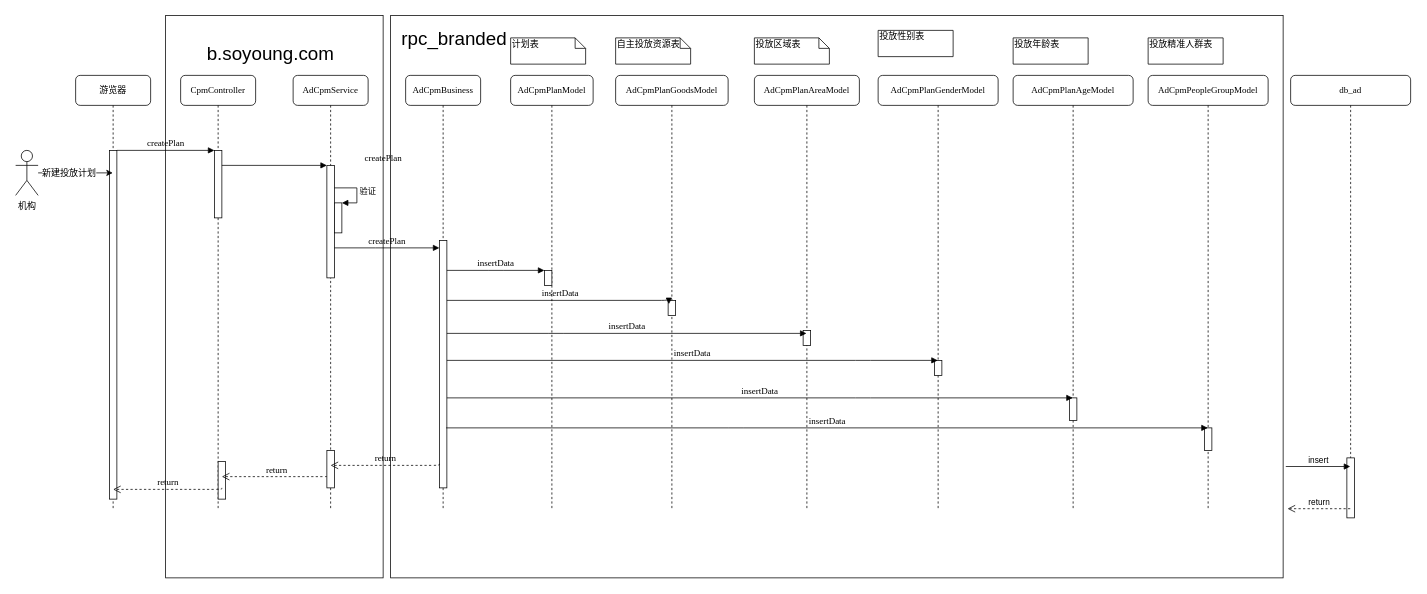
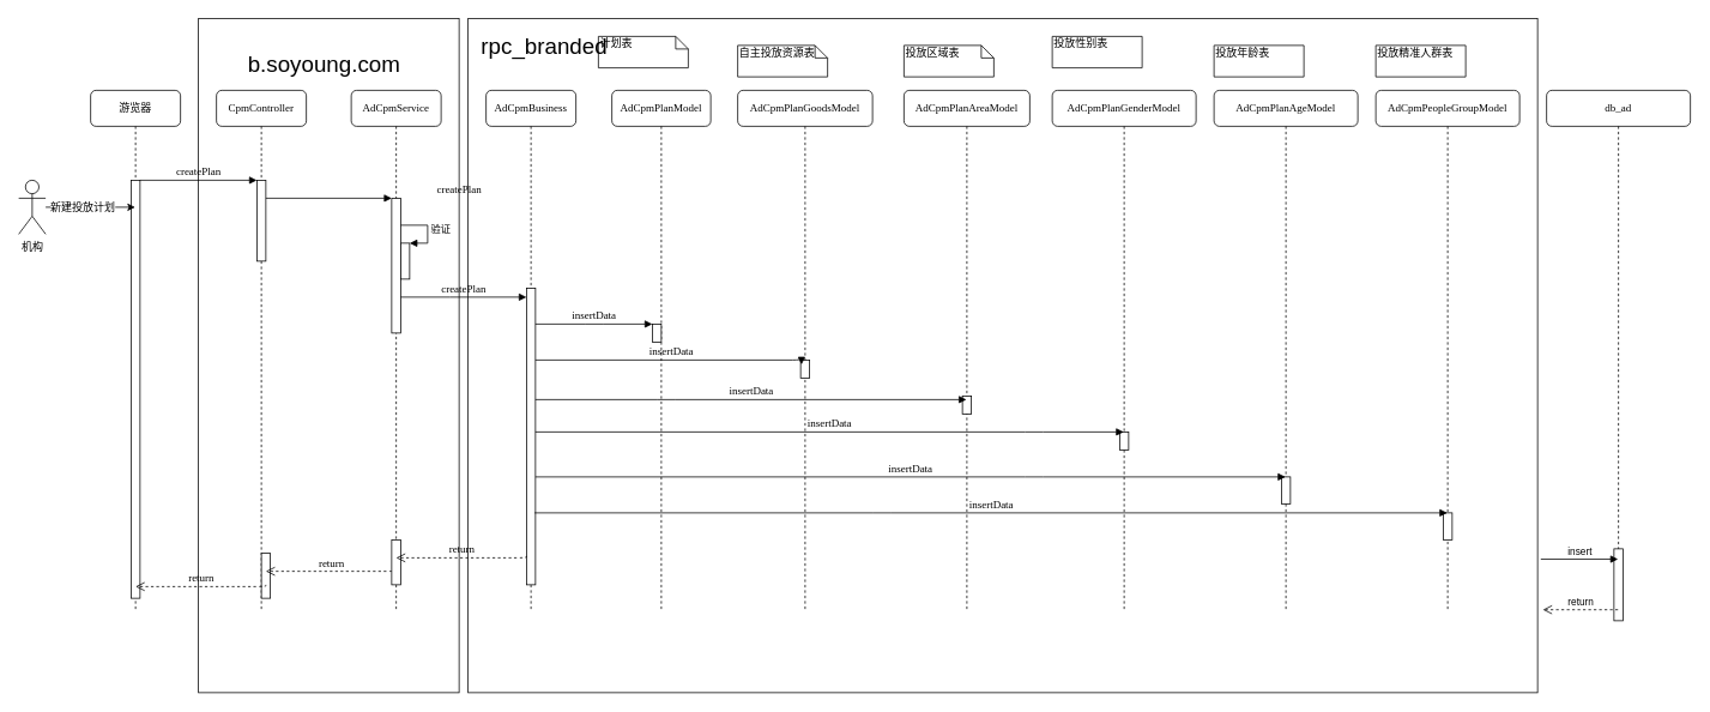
- <mxCell id="27" value="计划表" style="shape=note;whiteSpace=wrap;html=1;size=14;verticalAlign=top;align=left;spacingTop=-6;rounded=0;shadow=0;comic=0;labelBackgroundColor=none;strokeWidth=1;fontFamily=Verdana;fontSize=12" parent="1" vertex="1"><mxGeometry x="680" y="50" width="100" height="35" as="geometry" /></mxCell>
+ <mxCell id="27" value="计划表" style="shape=note;whiteSpace=wrap;html=1;size=14;verticalAlign=top;align=left;spacingTop=-6;rounded=0;shadow=0;comic=0;labelBackgroundColor=none;strokeWidth=1;fontFamily=Verdana;fontSize=12" parent="1" vertex="1"><mxGeometry x="665" y="40" width="100" height="35" as="geometry" /></mxCell>
